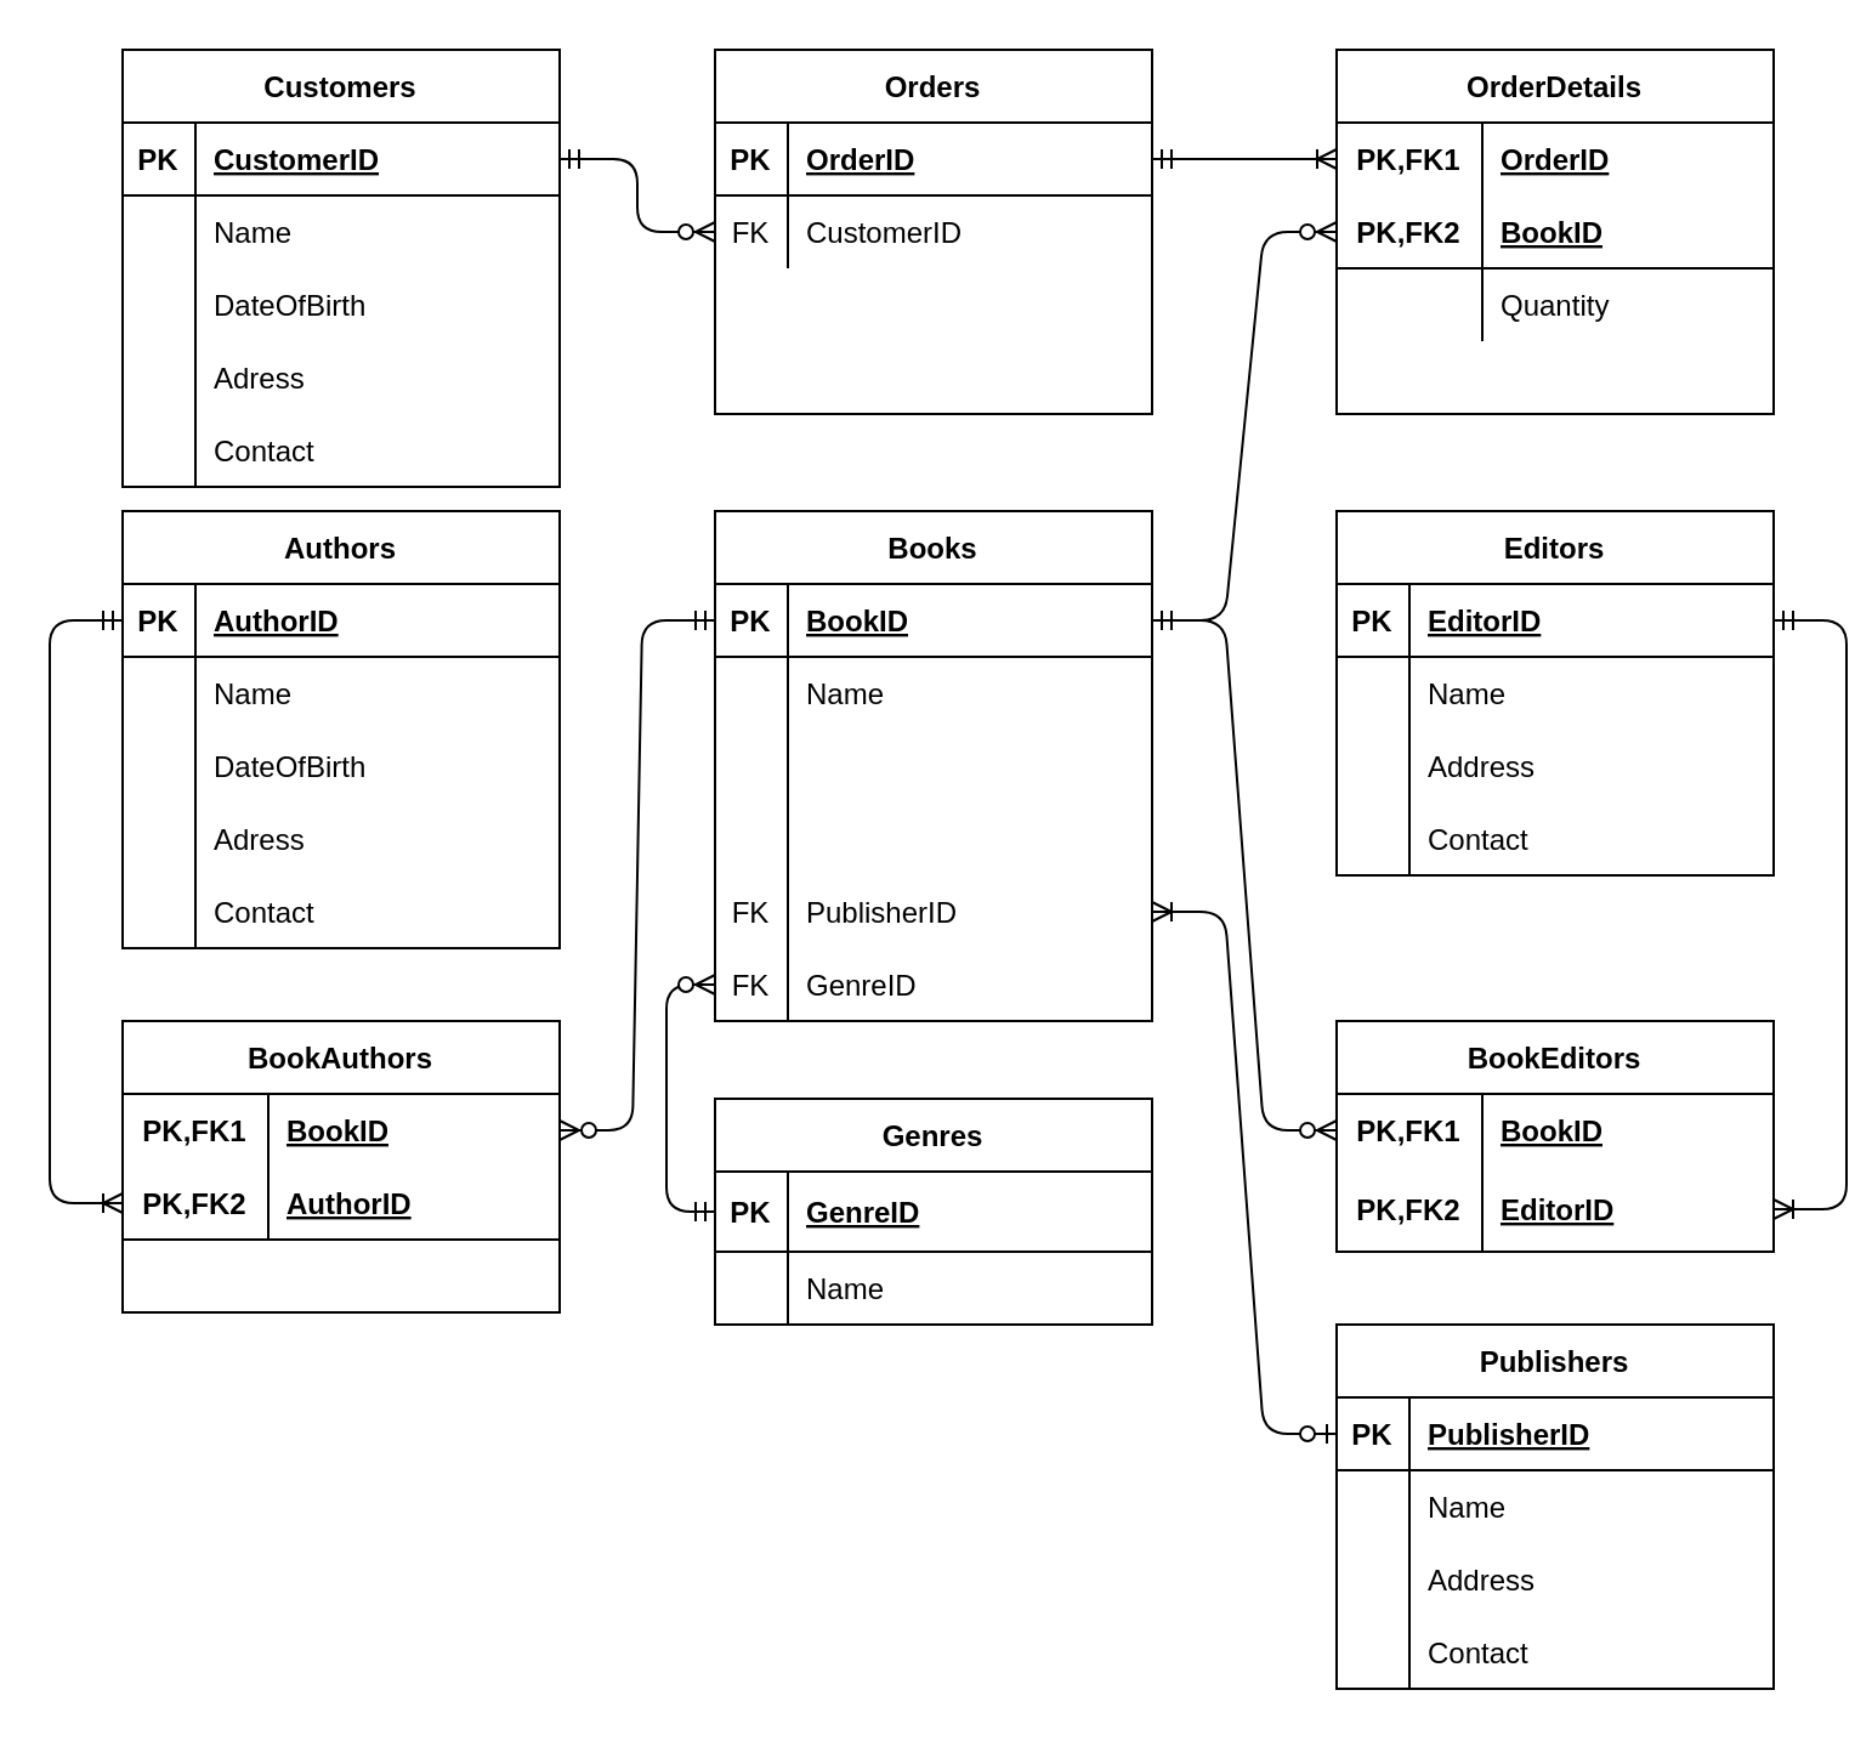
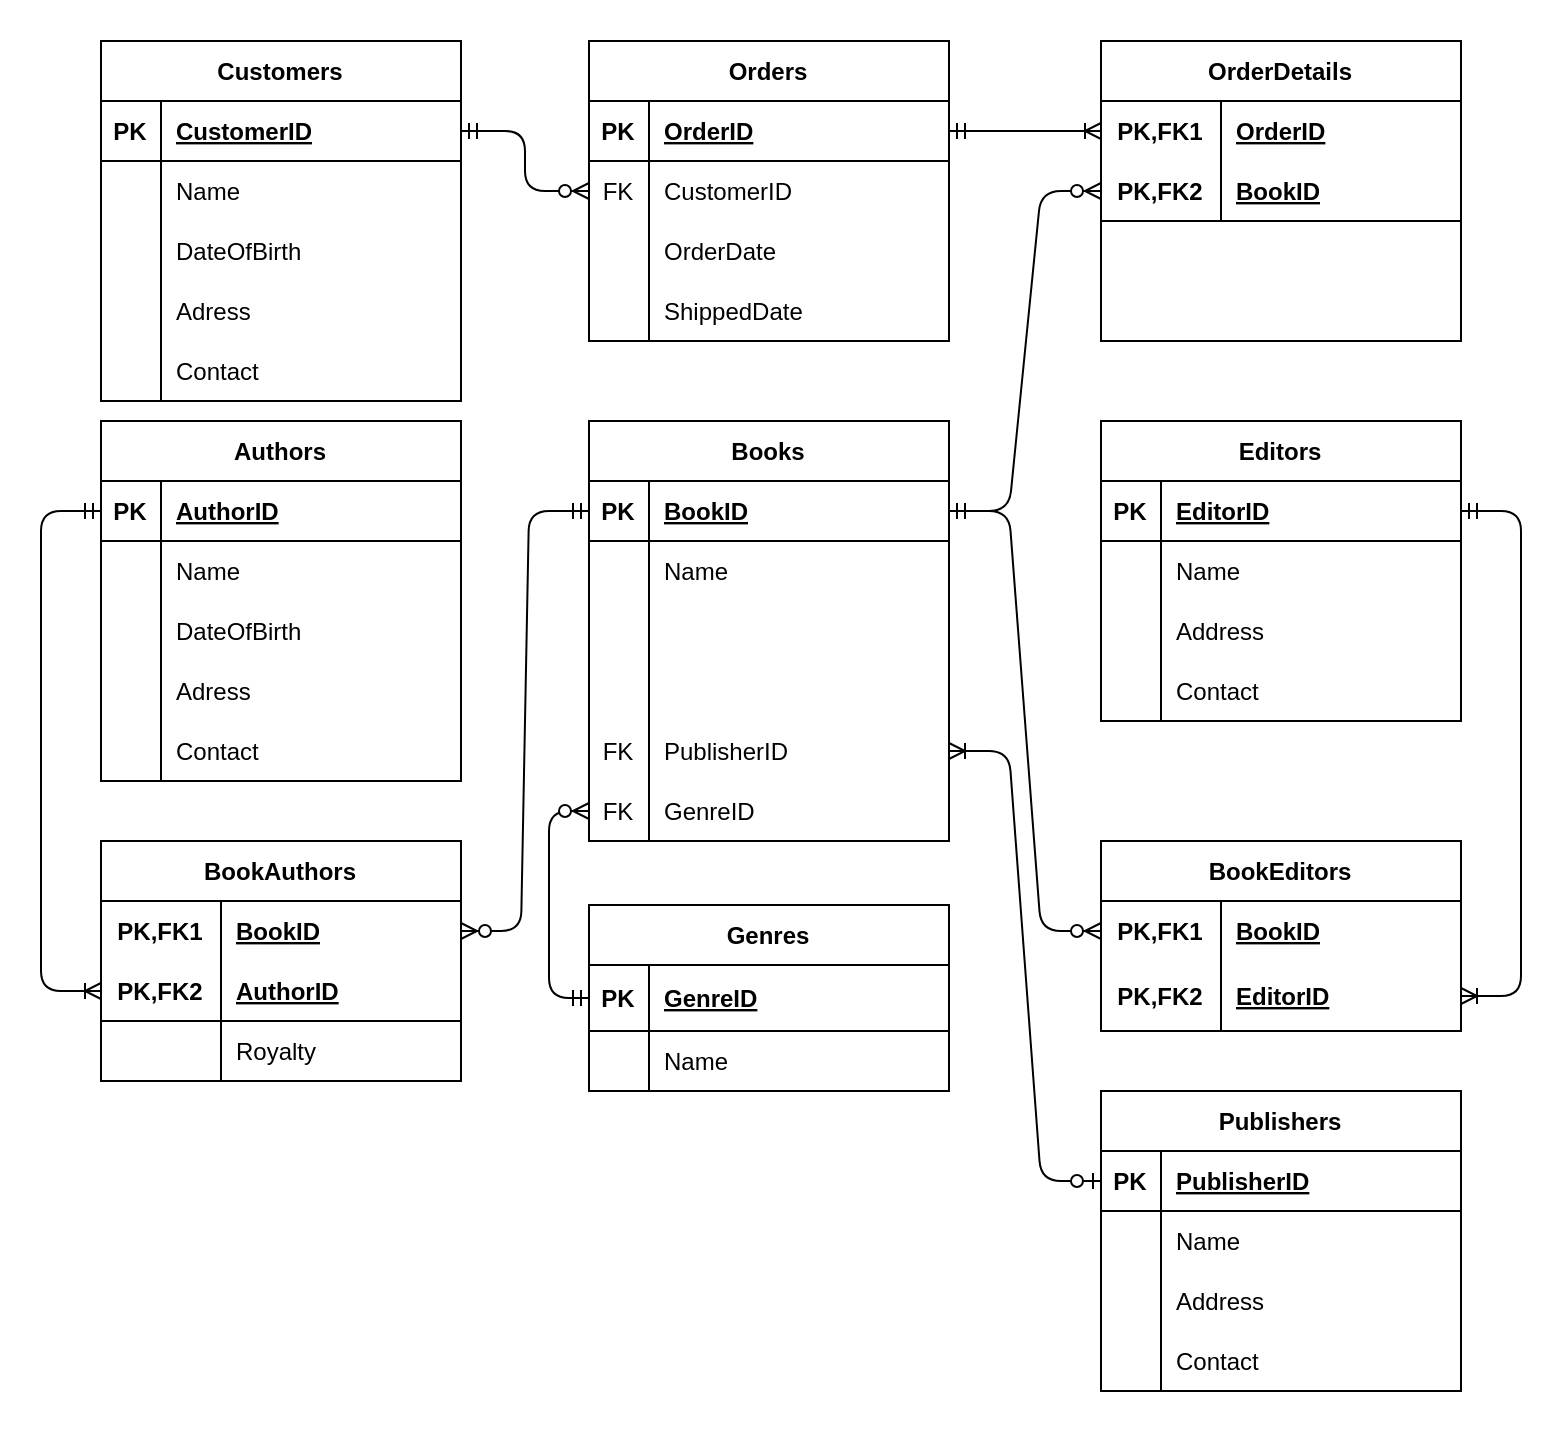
+ <mxCell id="110" value="OrderDate" style="shape=partialRectangle;connectable=0;fillColor=none;top=0;left=0;bottom=0;right=0;align=left;spacingLeft=6;overflow=hidden;" vertex="1" parent="108"><mxGeometry x="30" width="150" height="30" as="geometry" /></mxCell>
- <mxCell id="123" value="Quantity" style="shape=partialRectangle;connectable=0;fillColor=none;top=0;left=0;bottom=0;right=0;align=left;spacingLeft=6;overflow=hidden;" vertex="1" parent="121"><mxGeometry x="60" width="120" height="30" as="geometry" /></mxCell>
+ <mxCell id="113" value="ShippedDate" style="shape=partialRectangle;connectable=0;fillColor=none;top=0;left=0;bottom=0;right=0;align=left;spacingLeft=6;overflow=hidden;" vertex="1" parent="111"><mxGeometry x="30" width="150" height="30" as="geometry" /></mxCell>
+ <mxCell id="44" value="Royalty" style="shape=partialRectangle;connectable=0;fillColor=none;top=0;left=0;bottom=0;right=0;align=left;spacingLeft=6;overflow=hidden;" vertex="1" parent="42"><mxGeometry x="60" width="120" height="30" as="geometry" /></mxCell>
